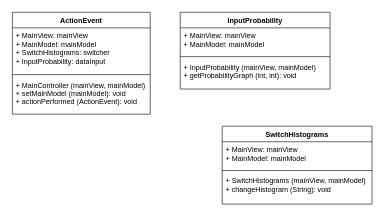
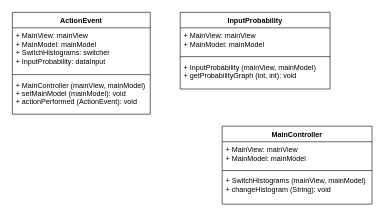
- <mxCell id="10" value="SwitchHistograms" style="swimlane;fontStyle=1;align=center;verticalAlign=top;childLayout=stackLayout;horizontal=1;startSize=26;horizontalStack=0;resizeParent=1;resizeParentMax=0;resizeLast=0;collapsible=1;marginBottom=0;" vertex="1" parent="1"><mxGeometry x="370" y="210" width="250" height="130" as="geometry" /></mxCell>
+ <mxCell id="10" value="MainController" style="swimlane;fontStyle=1;align=center;verticalAlign=top;childLayout=stackLayout;horizontal=1;startSize=26;horizontalStack=0;resizeParent=1;resizeParentMax=0;resizeLast=0;collapsible=1;marginBottom=0;" vertex="1" parent="1"><mxGeometry x="370" y="210" width="250" height="130" as="geometry" /></mxCell>
